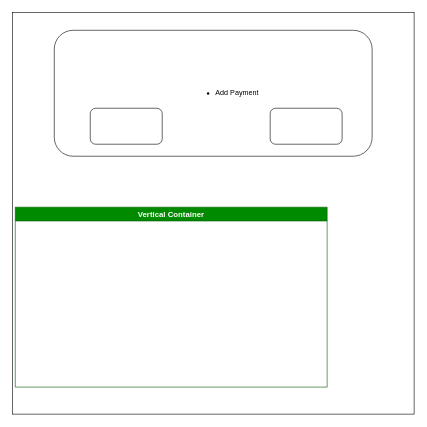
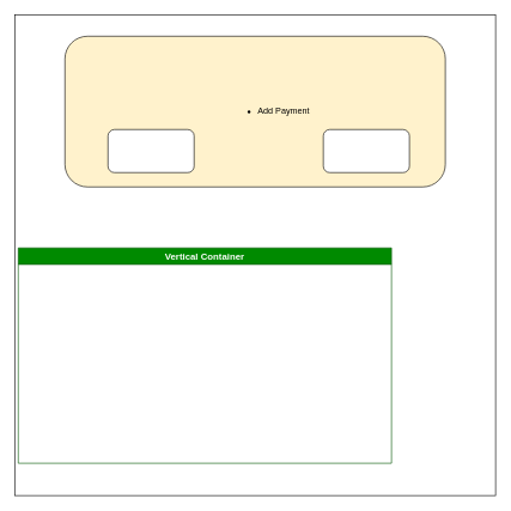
- <mxCell id="3" value="&lt;blockquote style=&quot;margin: 0 0 0 40px; border: none; padding: 0px;&quot;&gt;&lt;div style=&quot;&quot;&gt;&lt;ul&gt;&lt;li&gt;&lt;span style=&quot;background-color: initial;&quot;&gt;Add Payment&lt;/span&gt;&lt;/li&gt;&lt;/ul&gt;&lt;/div&gt;&lt;/blockquote&gt;" style="rounded=1;whiteSpace=wrap;html=1;align=center;" parent="1" vertex="1"><mxGeometry x="90" y="50" width="530" height="210" as="geometry" /></mxCell>
+ <mxCell id="3" value="&lt;blockquote style=&quot;margin: 0 0 0 40px; border: none; padding: 0px;&quot;&gt;&lt;div style=&quot;&quot;&gt;&lt;ul&gt;&lt;li&gt;&lt;span style=&quot;background-color: initial;&quot;&gt;Add Payment&lt;/span&gt;&lt;/li&gt;&lt;/ul&gt;&lt;/div&gt;&lt;/blockquote&gt;" style="rounded=1;whiteSpace=wrap;html=1;align=center;fillColor=#fff2cc;" parent="1" vertex="1"><mxGeometry x="90" y="50" width="530" height="210" as="geometry" /></mxCell>
